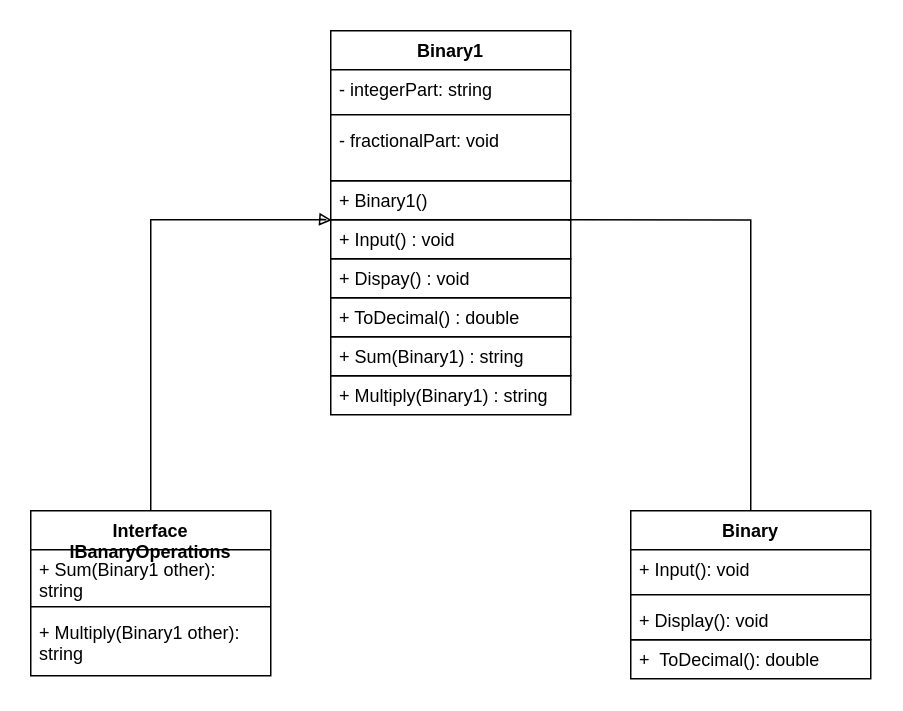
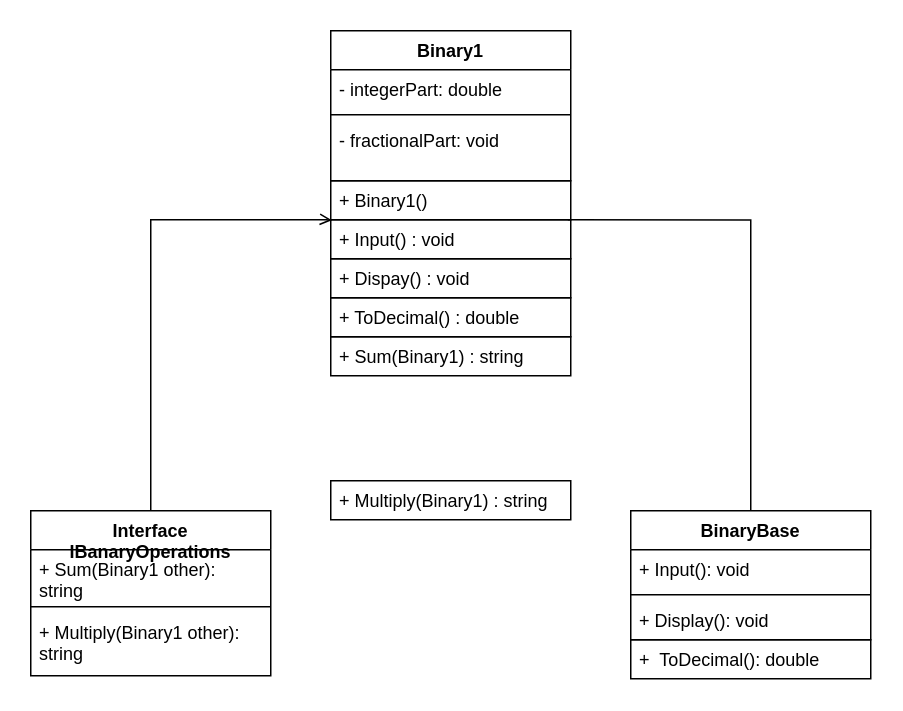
- <mxCell id="3" value="- integerPart: string" style="text;strokeColor=none;fillColor=none;align=left;verticalAlign=top;spacingLeft=4;spacingRight=4;overflow=hidden;rotatable=0;points=[[0,0.5],[1,0.5]];portConstraint=eastwest;whiteSpace=wrap;html=1;" vertex="1" parent="2"><mxGeometry y="26" width="160" height="26" as="geometry" /></mxCell>
+ <mxCell id="3" value="- integerPart: double" style="text;strokeColor=none;fillColor=none;align=left;verticalAlign=top;spacingLeft=4;spacingRight=4;overflow=hidden;rotatable=0;points=[[0,0.5],[1,0.5]];portConstraint=eastwest;whiteSpace=wrap;html=1;" vertex="1" parent="2"><mxGeometry y="26" width="160" height="26" as="geometry" /></mxCell>
- <mxCell id="22" style="edgeStyle=orthogonalEdgeStyle;rounded=0;orthogonalLoop=1;jettySize=auto;html=1;entryX=0.005;entryY=1.01;entryDx=0;entryDy=0;entryPerimeter=0;endArrow=block;endFill=0;" edge="1" parent="1" source="6" target="14"><mxGeometry relative="1" as="geometry"><Array as="points"><mxPoint x="100" y="146" /><mxPoint x="217" y="146" /></Array></mxGeometry></mxCell>
+ <mxCell id="22" style="edgeStyle=orthogonalEdgeStyle;rounded=0;orthogonalLoop=1;jettySize=auto;html=1;entryX=0.005;entryY=1.01;entryDx=0;entryDy=0;entryPerimeter=0;endArrow=open;endFill=0;" edge="1" parent="1" source="6" target="14"><mxGeometry relative="1" as="geometry"><Array as="points"><mxPoint x="100" y="146" /><mxPoint x="217" y="146" /></Array></mxGeometry></mxCell>
- <mxCell id="19" value="+ Multiply(Binary1) : string" style="text;strokeColor=default;fillColor=none;align=left;verticalAlign=top;spacingLeft=4;spacingRight=4;overflow=hidden;rotatable=0;points=[[0,0.5],[1,0.5]];portConstraint=eastwest;whiteSpace=wrap;html=1;" vertex="1" parent="1"><mxGeometry x="220" y="250" width="160" height="26" as="geometry" /></mxCell>
+ <mxCell id="19" value="+ Multiply(Binary1) : string" style="text;strokeColor=default;fillColor=none;align=left;verticalAlign=top;spacingLeft=4;spacingRight=4;overflow=hidden;rotatable=0;points=[[0,0.5],[1,0.5]];portConstraint=eastwest;whiteSpace=wrap;html=1;" vertex="1" parent="1"><mxGeometry x="220" y="320" width="160" height="26" as="geometry" /></mxCell>
- <mxCell id="10" value="Binary" style="swimlane;fontStyle=1;align=center;verticalAlign=top;childLayout=stackLayout;horizontal=1;startSize=26;horizontalStack=0;resizeParent=1;resizeParentMax=0;resizeLast=0;collapsible=1;marginBottom=0;whiteSpace=wrap;html=1;" vertex="1" parent="1"><mxGeometry x="420" y="340" width="160" height="86" as="geometry" /></mxCell>
+ <mxCell id="10" value="BinaryBase" style="swimlane;fontStyle=1;align=center;verticalAlign=top;childLayout=stackLayout;horizontal=1;startSize=26;horizontalStack=0;resizeParent=1;resizeParentMax=0;resizeLast=0;collapsible=1;marginBottom=0;whiteSpace=wrap;html=1;" vertex="1" parent="1"><mxGeometry x="420" y="340" width="160" height="86" as="geometry" /></mxCell>
